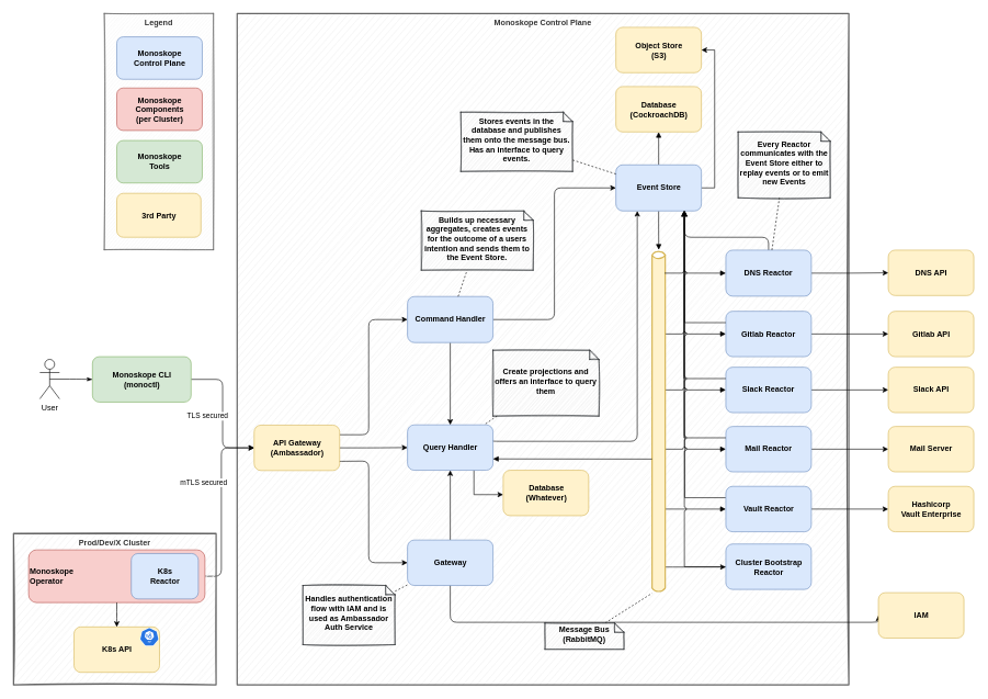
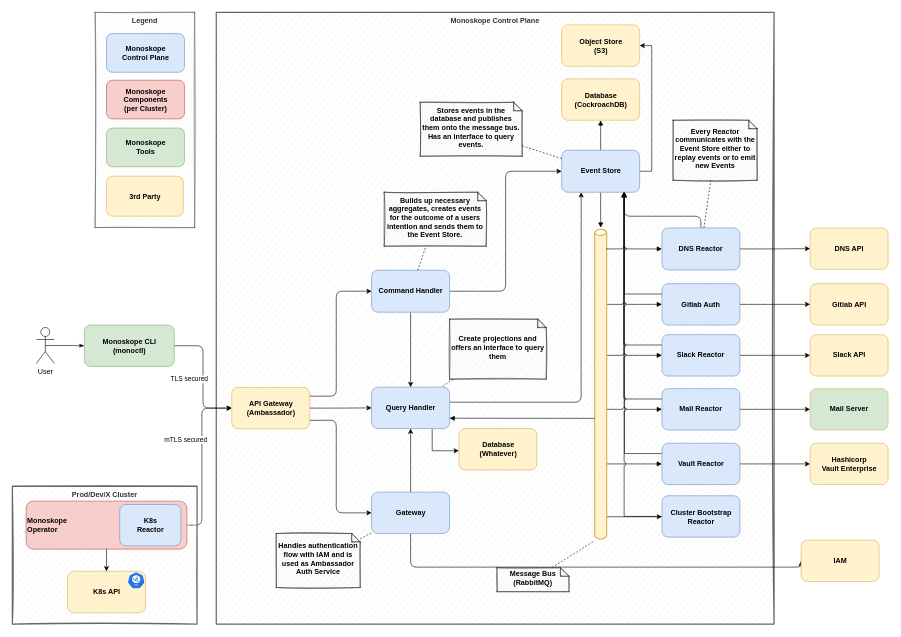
- <mxCell id="29" value="Gitlab Reactor" style="html=1;dropTarget=0;align=center;fillColor=#dae8fc;strokeColor=#6c8ebf;fontStyle=1;whiteSpace=wrap;rounded=1;" parent="1" vertex="1"><mxGeometry x="1102.99" y="472.43" width="130" height="69" as="geometry" /></mxCell>
+ <mxCell id="29" value="Gitlab Auth" style="html=1;dropTarget=0;align=center;fillColor=#dae8fc;strokeColor=#6c8ebf;fontStyle=1;whiteSpace=wrap;rounded=1;" parent="1" vertex="1"><mxGeometry x="1102.99" y="472.43" width="130" height="69" as="geometry" /></mxCell>
- <mxCell id="38" value="Mail Server" style="html=1;dropTarget=0;align=center;fillColor=#fff2cc;strokeColor=#d6b656;fontStyle=1;rounded=1;" parent="1" vertex="1"><mxGeometry x="1350" y="647.43" width="130" height="69" as="geometry" /></mxCell>
+ <mxCell id="38" value="Mail Server" style="html=1;dropTarget=0;align=center;fillColor=#d5e8d4;strokeColor=#d6b656;fontStyle=1;rounded=1;" parent="1" vertex="1"><mxGeometry x="1350" y="647.43" width="130" height="69" as="geometry" /></mxCell>
